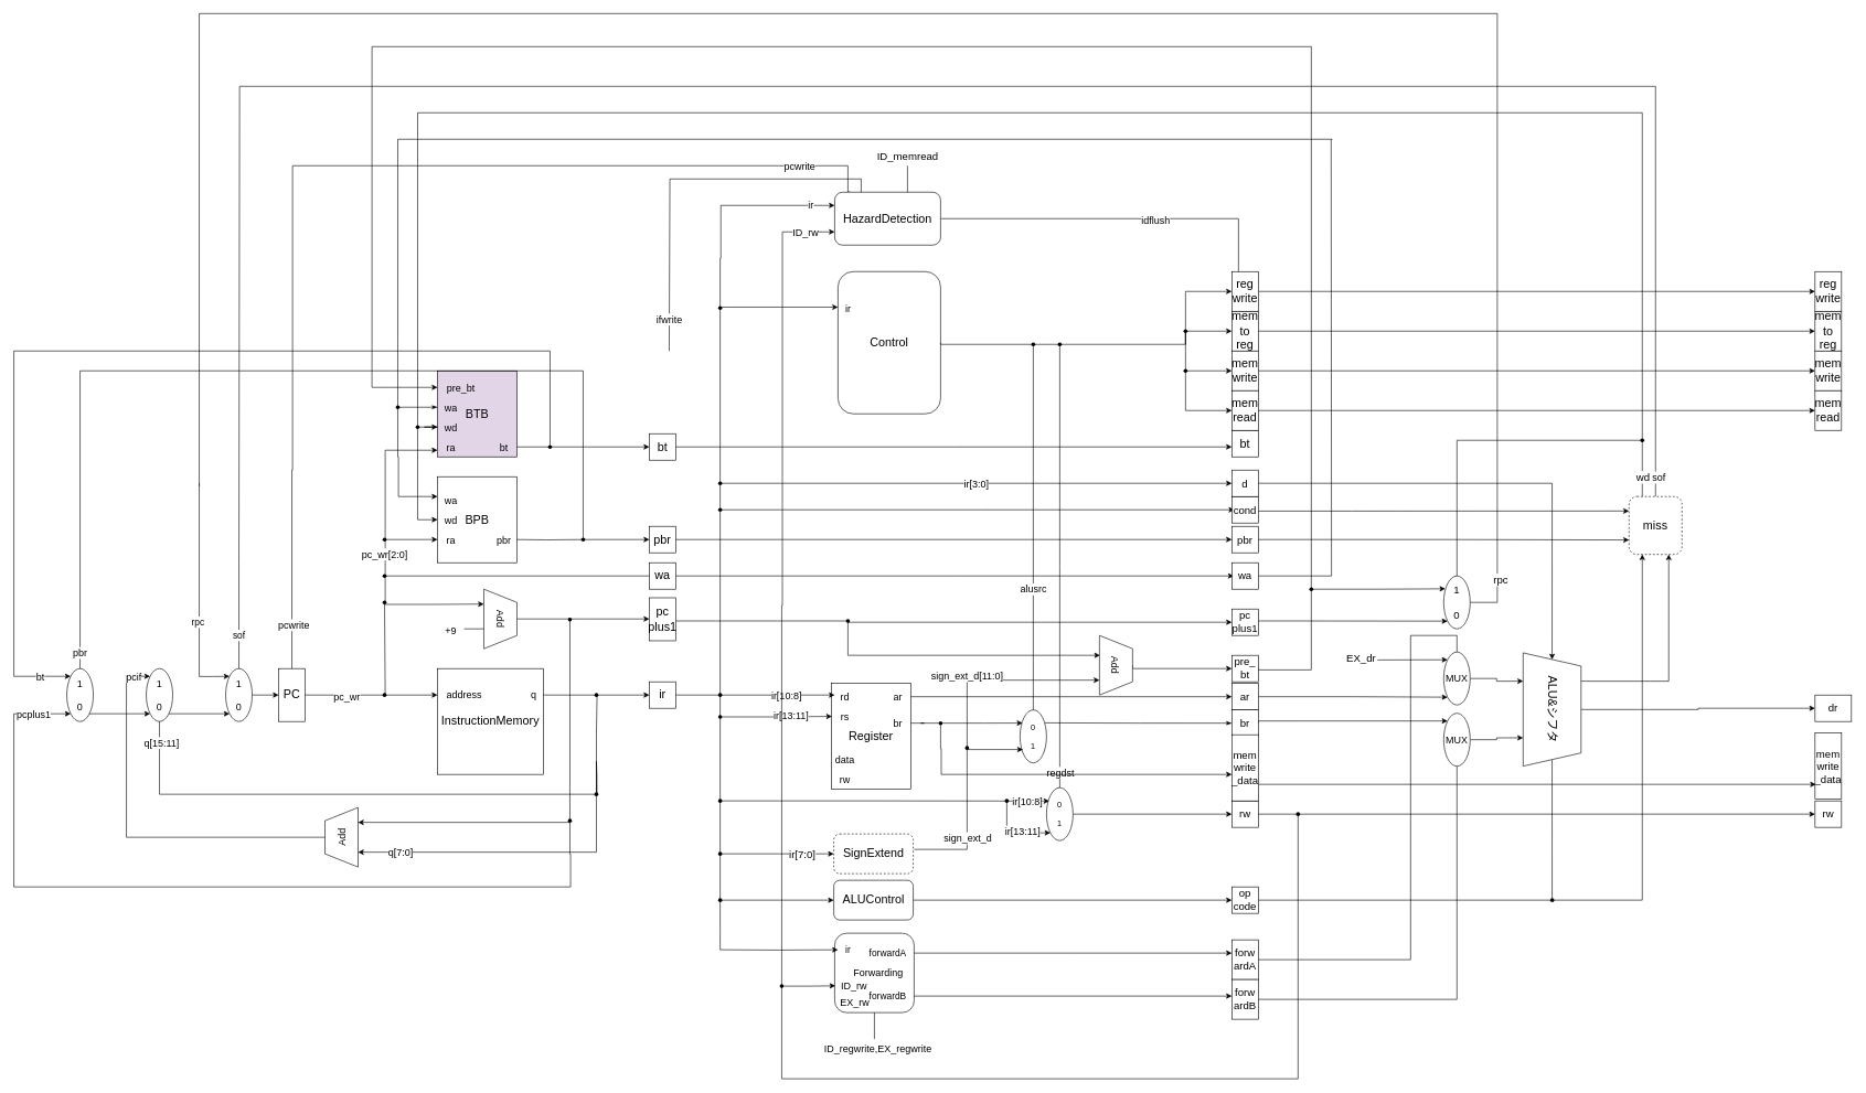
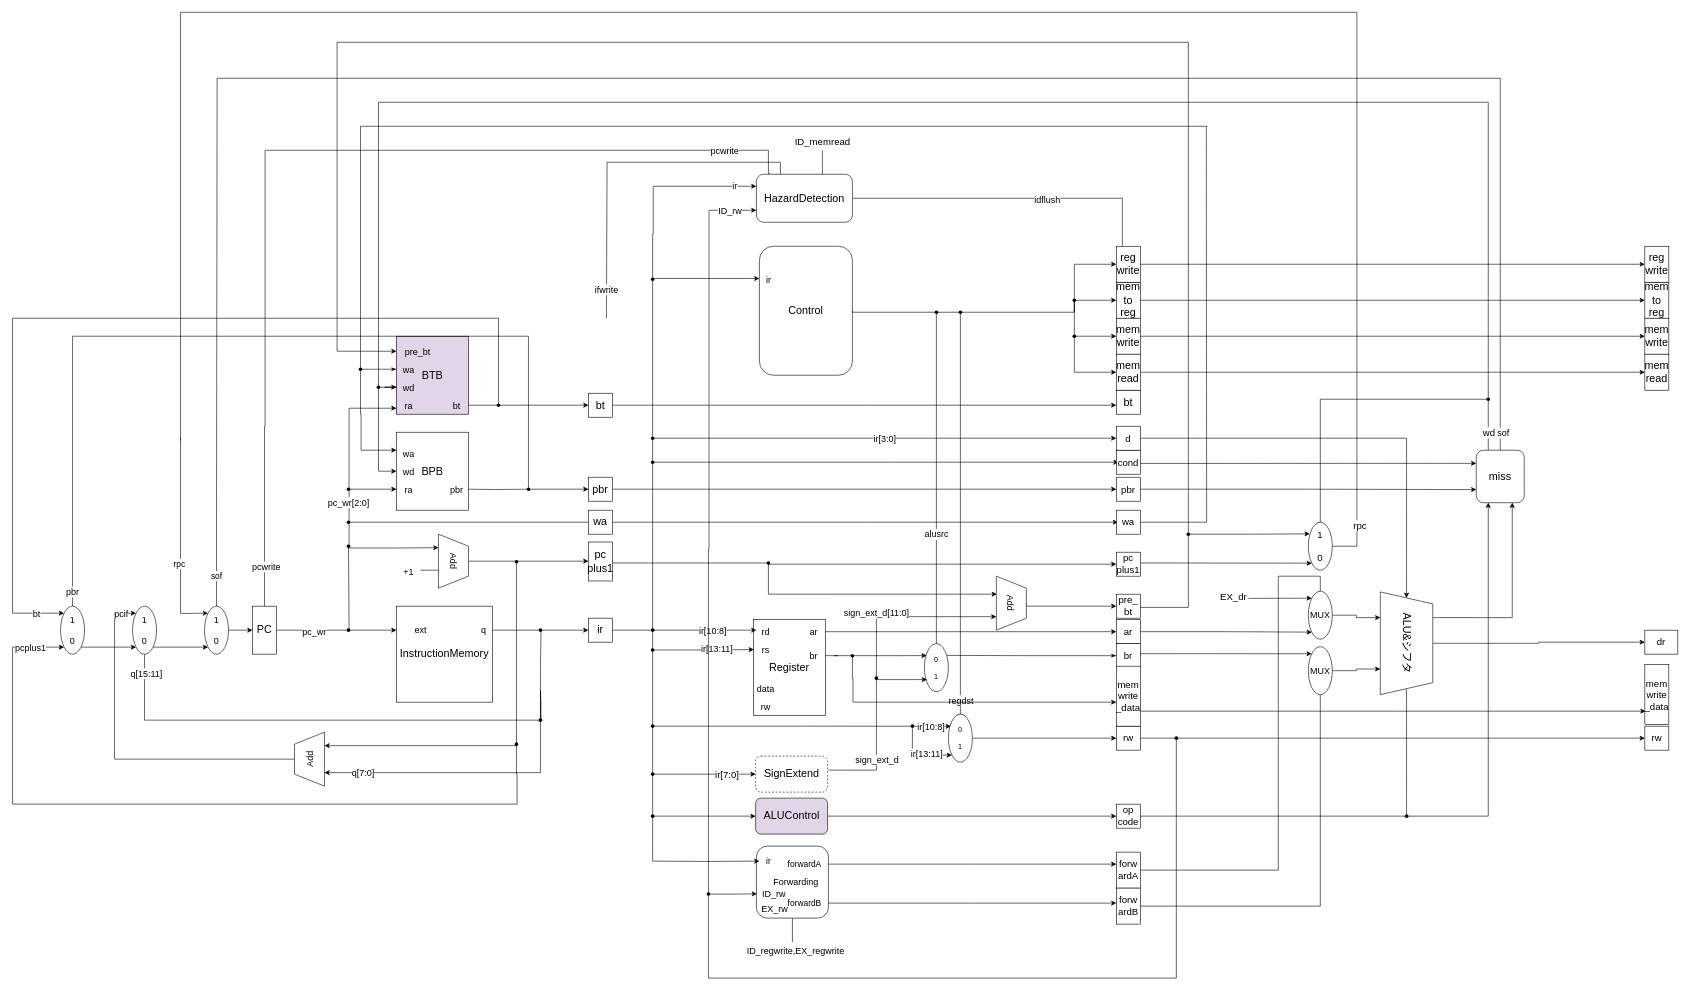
- <mxCell id="225" value="&lt;font style=&quot;font-size: 18px;&quot;&gt;miss&lt;/font&gt;" style="rounded=1;whiteSpace=wrap;html=1;dashed=1;" vertex="1" parent="1"><mxGeometry x="2460" y="750" width="80" height="87.5" as="geometry" /></mxCell>
+ <mxCell id="225" value="&lt;font style=&quot;font-size: 18px;&quot;&gt;miss&lt;/font&gt;" style="rounded=1;whiteSpace=wrap;html=1;" vertex="1" parent="1"><mxGeometry x="2460" y="750" width="80" height="87.5" as="geometry" /></mxCell>
- <mxCell id="69" value="&lt;font style=&quot;font-size: 15px;&quot;&gt;+9&lt;/font&gt;" style="text;html=1;align=center;verticalAlign=middle;resizable=0;points=[];autosize=1;strokeColor=none;fillColor=none;" vertex="1" parent="1"><mxGeometry x="660" y="938" width="40" height="30" as="geometry" /></mxCell>
+ <mxCell id="69" value="&lt;font style=&quot;font-size: 15px;&quot;&gt;+1&lt;/font&gt;" style="text;html=1;align=center;verticalAlign=middle;resizable=0;points=[];autosize=1;strokeColor=none;fillColor=none;" vertex="1" parent="1"><mxGeometry x="660" y="938" width="40" height="30" as="geometry" /></mxCell>
- <mxCell id="8" value="&lt;font style=&quot;font-size: 15px;&quot;&gt;address&lt;/font&gt;" style="text;html=1;align=center;verticalAlign=middle;resizable=0;points=[];autosize=1;strokeColor=none;fillColor=none;" vertex="1" parent="1"><mxGeometry x="660" y="1035" width="80" height="30" as="geometry" /></mxCell>
+ <mxCell id="8" value="&lt;font style=&quot;font-size: 15px;&quot;&gt;ext&lt;/font&gt;" style="text;html=1;align=center;verticalAlign=middle;resizable=0;points=[];autosize=1;strokeColor=none;fillColor=none;" vertex="1" parent="1"><mxGeometry x="660" y="1035" width="80" height="30" as="geometry" /></mxCell>
- <mxCell id="133" value="&lt;font style=&quot;font-size: 18px;&quot;&gt;ALUControl&lt;/font&gt;" style="rounded=1;whiteSpace=wrap;html=1;" vertex="1" parent="1"><mxGeometry x="1258.63" y="1330" width="120" height="60" as="geometry" /></mxCell>
+ <mxCell id="133" value="&lt;font style=&quot;font-size: 18px;&quot;&gt;ALUControl&lt;/font&gt;" style="rounded=1;whiteSpace=wrap;html=1;fillColor=#e1d5e7;" vertex="1" parent="1"><mxGeometry x="1258.63" y="1330" width="120" height="60" as="geometry" /></mxCell>
